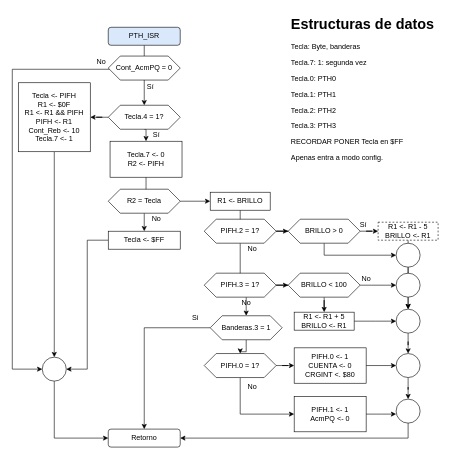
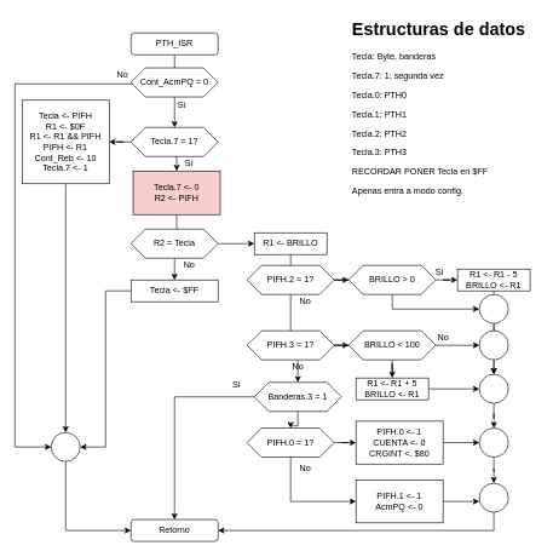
- <mxCell id="3" value="PTH_ISR" style="rounded=1;whiteSpace=wrap;html=1;fillColor=#dae8fc;" vertex="1" parent="1"><mxGeometry x="180" y="45" width="120" height="30" as="geometry" /></mxCell>
+ <mxCell id="3" value="PTH_ISR" style="rounded=1;whiteSpace=wrap;html=1;" vertex="1" parent="1"><mxGeometry x="180" y="45" width="120" height="30" as="geometry" /></mxCell>
- <mxCell id="19" value="Tecla.4 = 1?" style="shape=hexagon;perimeter=hexagonPerimeter2;whiteSpace=wrap;html=1;fixedSize=1;" vertex="1" parent="1"><mxGeometry x="180" y="175" width="120" height="40" as="geometry" /></mxCell>
+ <mxCell id="19" value="Tecla.7 = 1?" style="shape=hexagon;perimeter=hexagonPerimeter2;whiteSpace=wrap;html=1;fixedSize=1;" vertex="1" parent="1"><mxGeometry x="180" y="175" width="120" height="40" as="geometry" /></mxCell>
- <mxCell id="27" value="&lt;div&gt;Tecla.7 &amp;lt;- 0&lt;/div&gt;&lt;div&gt;R2 &amp;lt;- PIFH&lt;br&gt;&lt;/div&gt;" style="rounded=0;whiteSpace=wrap;html=1;" vertex="1" parent="1"><mxGeometry x="183" y="235" width="120" height="60" as="geometry" /></mxCell>
+ <mxCell id="27" value="&lt;div&gt;Tecla.7 &amp;lt;- 0&lt;/div&gt;&lt;div&gt;R2 &amp;lt;- PIFH&lt;br&gt;&lt;/div&gt;" style="rounded=0;whiteSpace=wrap;html=1;fillColor=#f8cecc;" vertex="1" parent="1"><mxGeometry x="183" y="235" width="120" height="60" as="geometry" /></mxCell>
- <mxCell id="56" value="&lt;div&gt;R1 &amp;lt;- R1 - 5&lt;/div&gt;&lt;div&gt;BRILLO &amp;lt;- R1&lt;br&gt;&lt;/div&gt;" style="rounded=0;whiteSpace=wrap;html=1;gradientColor=#ffffff;dashed=1;" vertex="1" parent="1"><mxGeometry x="630" y="370" width="100" height="30" as="geometry" /></mxCell>
+ <mxCell id="56" value="&lt;div&gt;R1 &amp;lt;- R1 - 5&lt;/div&gt;&lt;div&gt;BRILLO &amp;lt;- R1&lt;br&gt;&lt;/div&gt;" style="rounded=0;whiteSpace=wrap;html=1;gradientColor=#ffffff;" vertex="1" parent="1"><mxGeometry x="630" y="370" width="100" height="30" as="geometry" /></mxCell>
